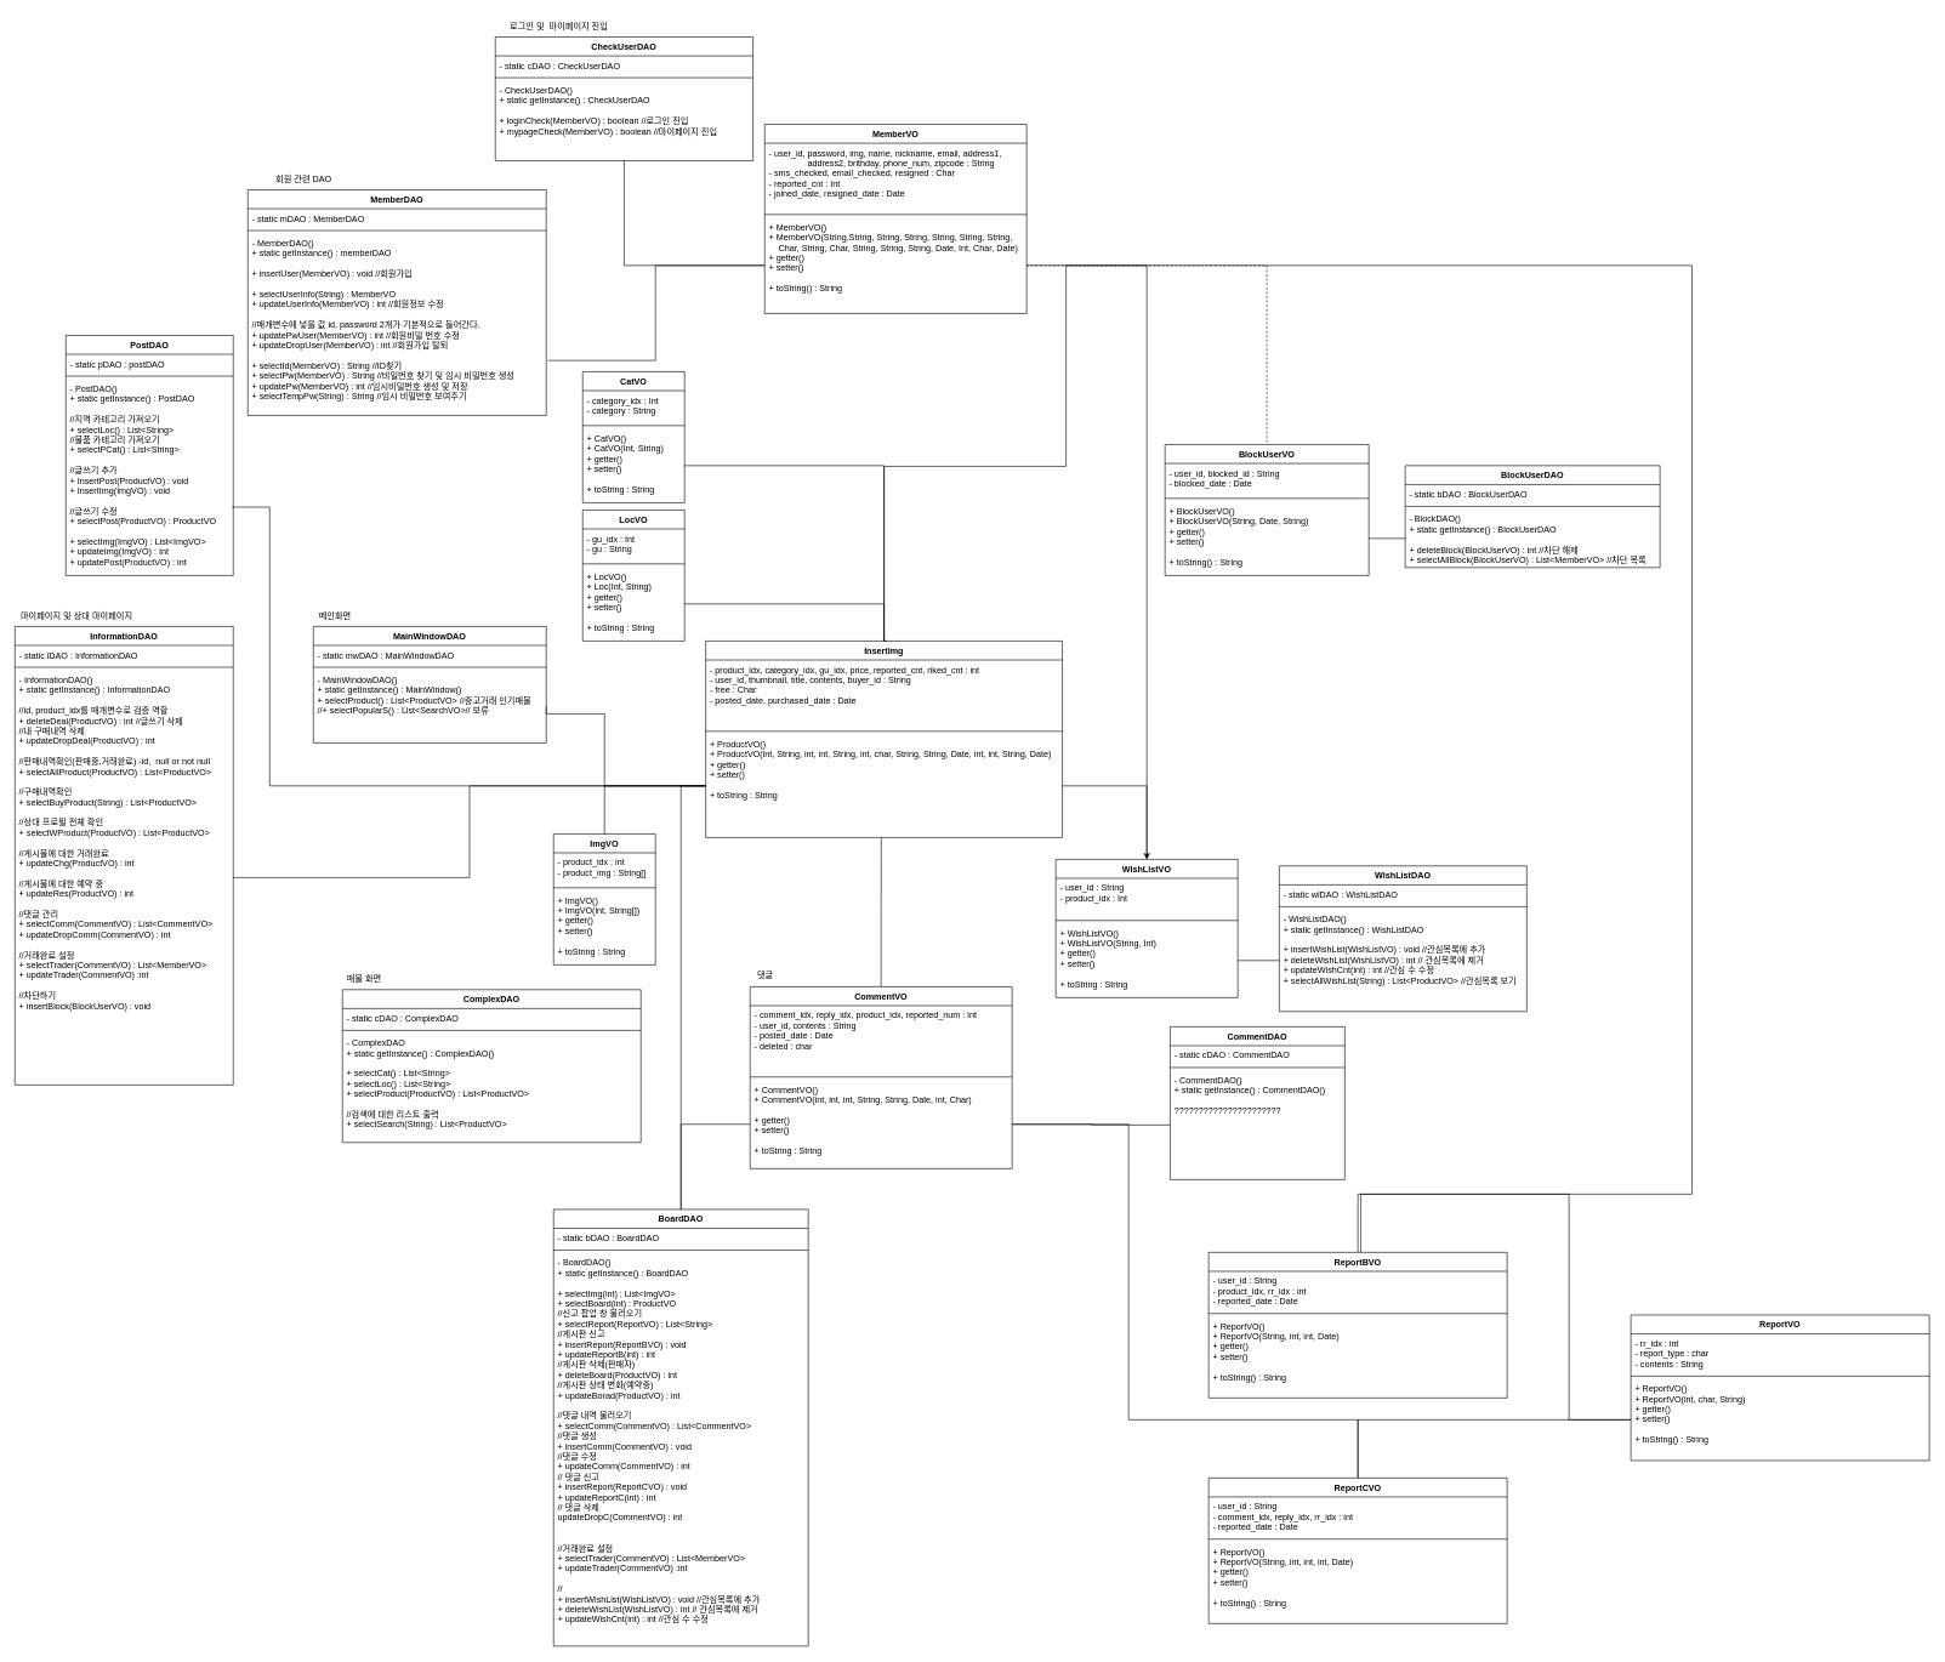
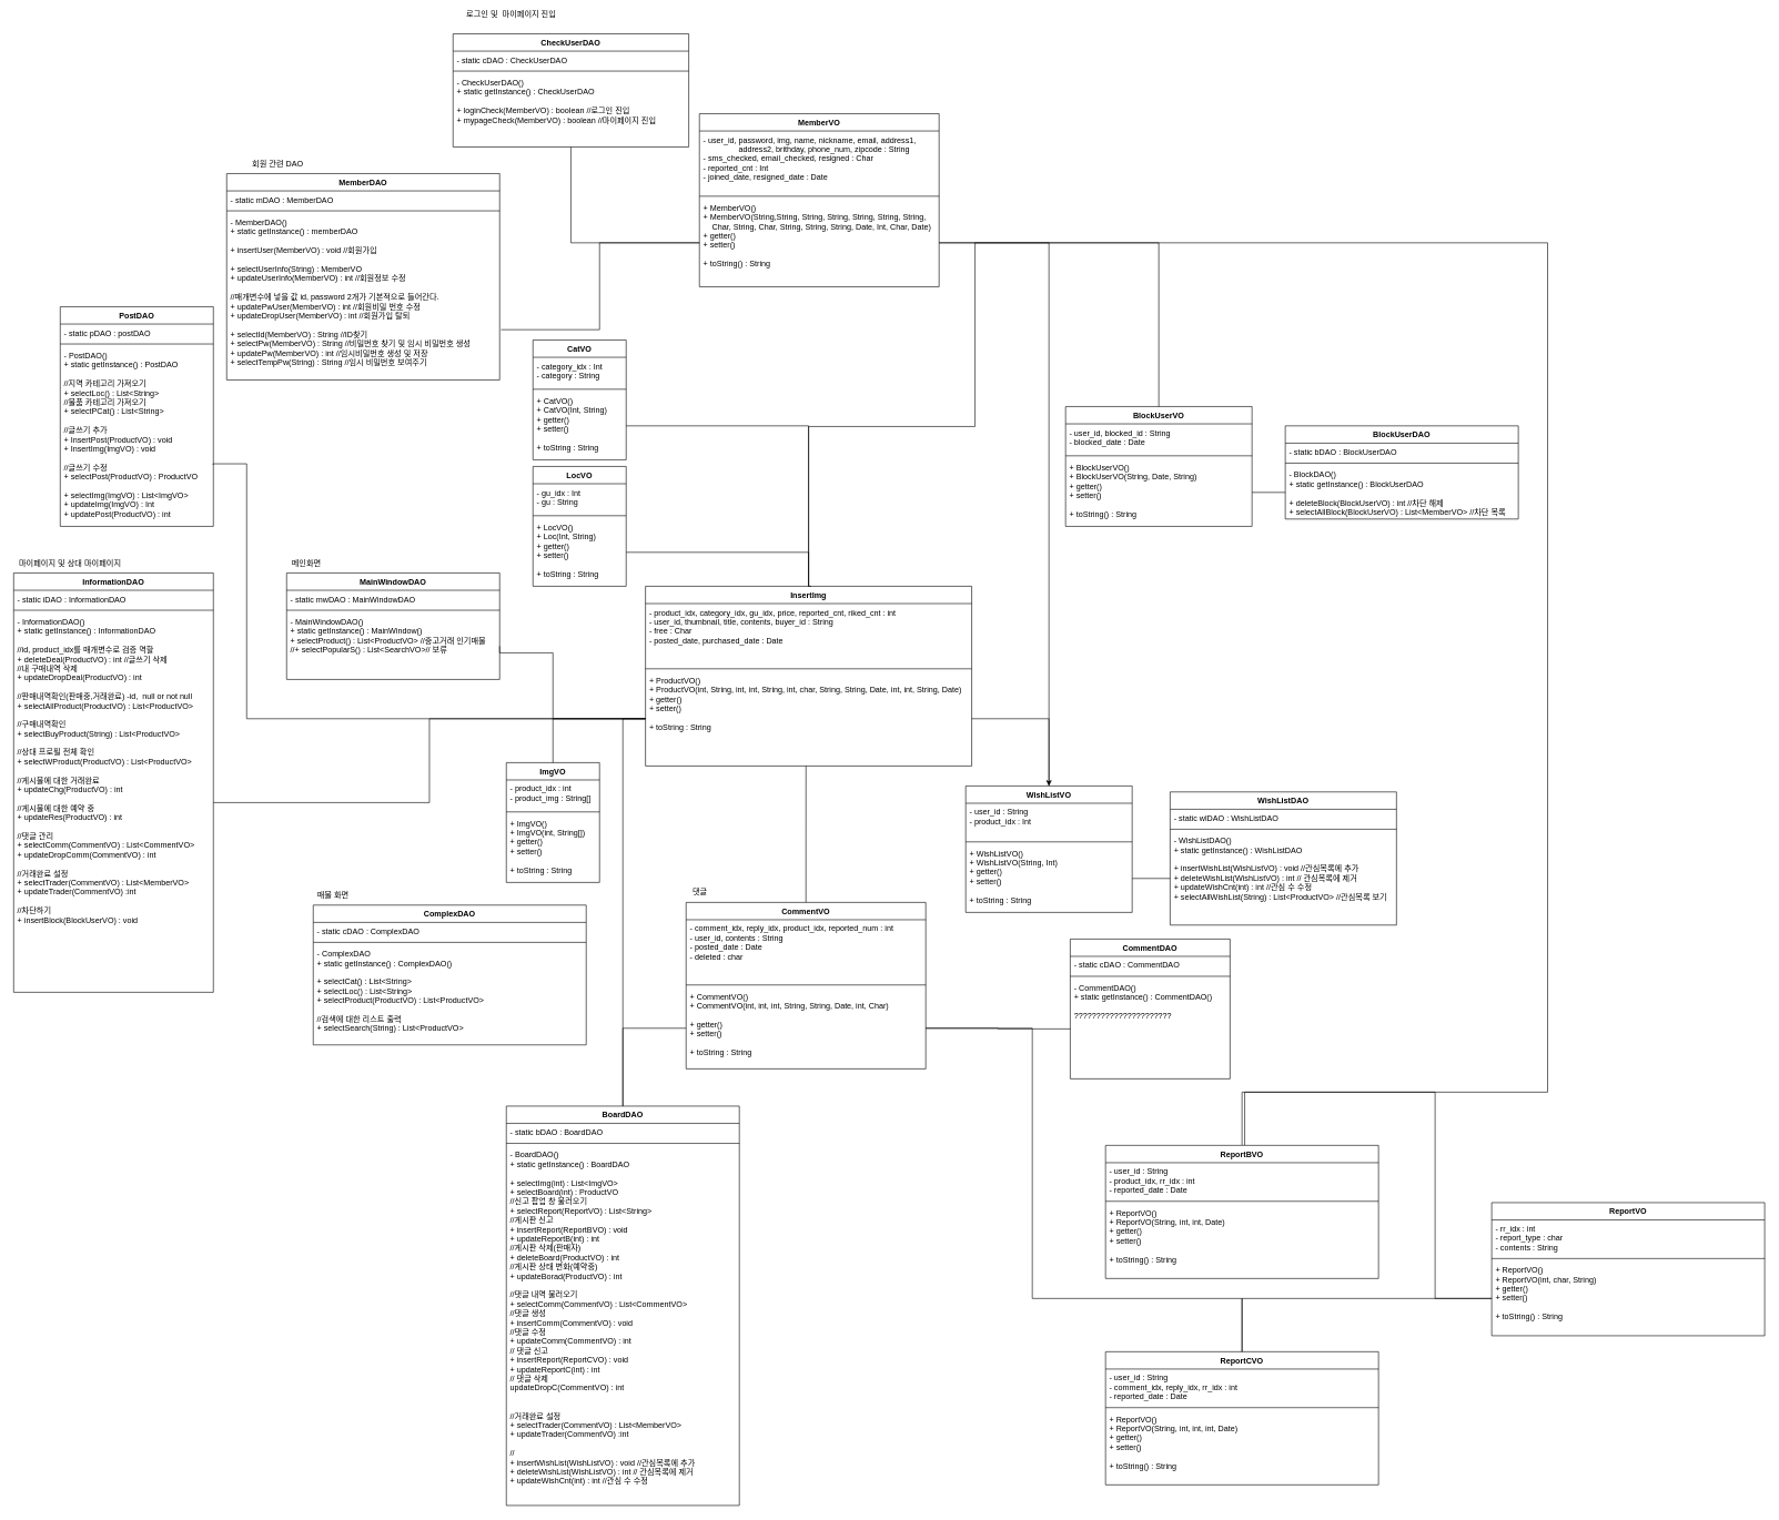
- <mxCell id="23" value="로그인 및&amp;nbsp; 마이페이지 진입" style="text;html=1;strokeColor=none;fillColor=none;align=center;verticalAlign=middle;whiteSpace=wrap;rounded=0;" parent="1" vertex="1"><mxGeometry x="666" y="20" width="202.5" height="30" as="geometry" /></mxCell>
+ <mxCell id="23" value="로그인 및&amp;nbsp; 마이페이지 진입" style="text;html=1;strokeColor=none;fillColor=none;align=center;verticalAlign=middle;whiteSpace=wrap;rounded=0;" parent="1" vertex="1"><mxGeometry x="666" y="5" width="202.5" height="30" as="geometry" /></mxCell>
- <mxCell id="67" style="edgeStyle=orthogonalEdgeStyle;rounded=0;orthogonalLoop=1;jettySize=auto;html=1;exitX=1;exitY=0.5;exitDx=0;exitDy=0;entryX=0.5;entryY=0;entryDx=0;entryDy=0;startArrow=none;startFill=0;endArrow=none;endFill=0;dashed=1;" parent="1" source="5" target="38" edge="1"><mxGeometry relative="1" as="geometry" /></mxCell>
+ <mxCell id="67" style="edgeStyle=orthogonalEdgeStyle;rounded=0;orthogonalLoop=1;jettySize=auto;html=1;exitX=1;exitY=0.5;exitDx=0;exitDy=0;entryX=0.5;entryY=0;entryDx=0;entryDy=0;startArrow=none;startFill=0;endArrow=none;endFill=0;" parent="1" source="5" target="38" edge="1"><mxGeometry relative="1" as="geometry" /></mxCell>
